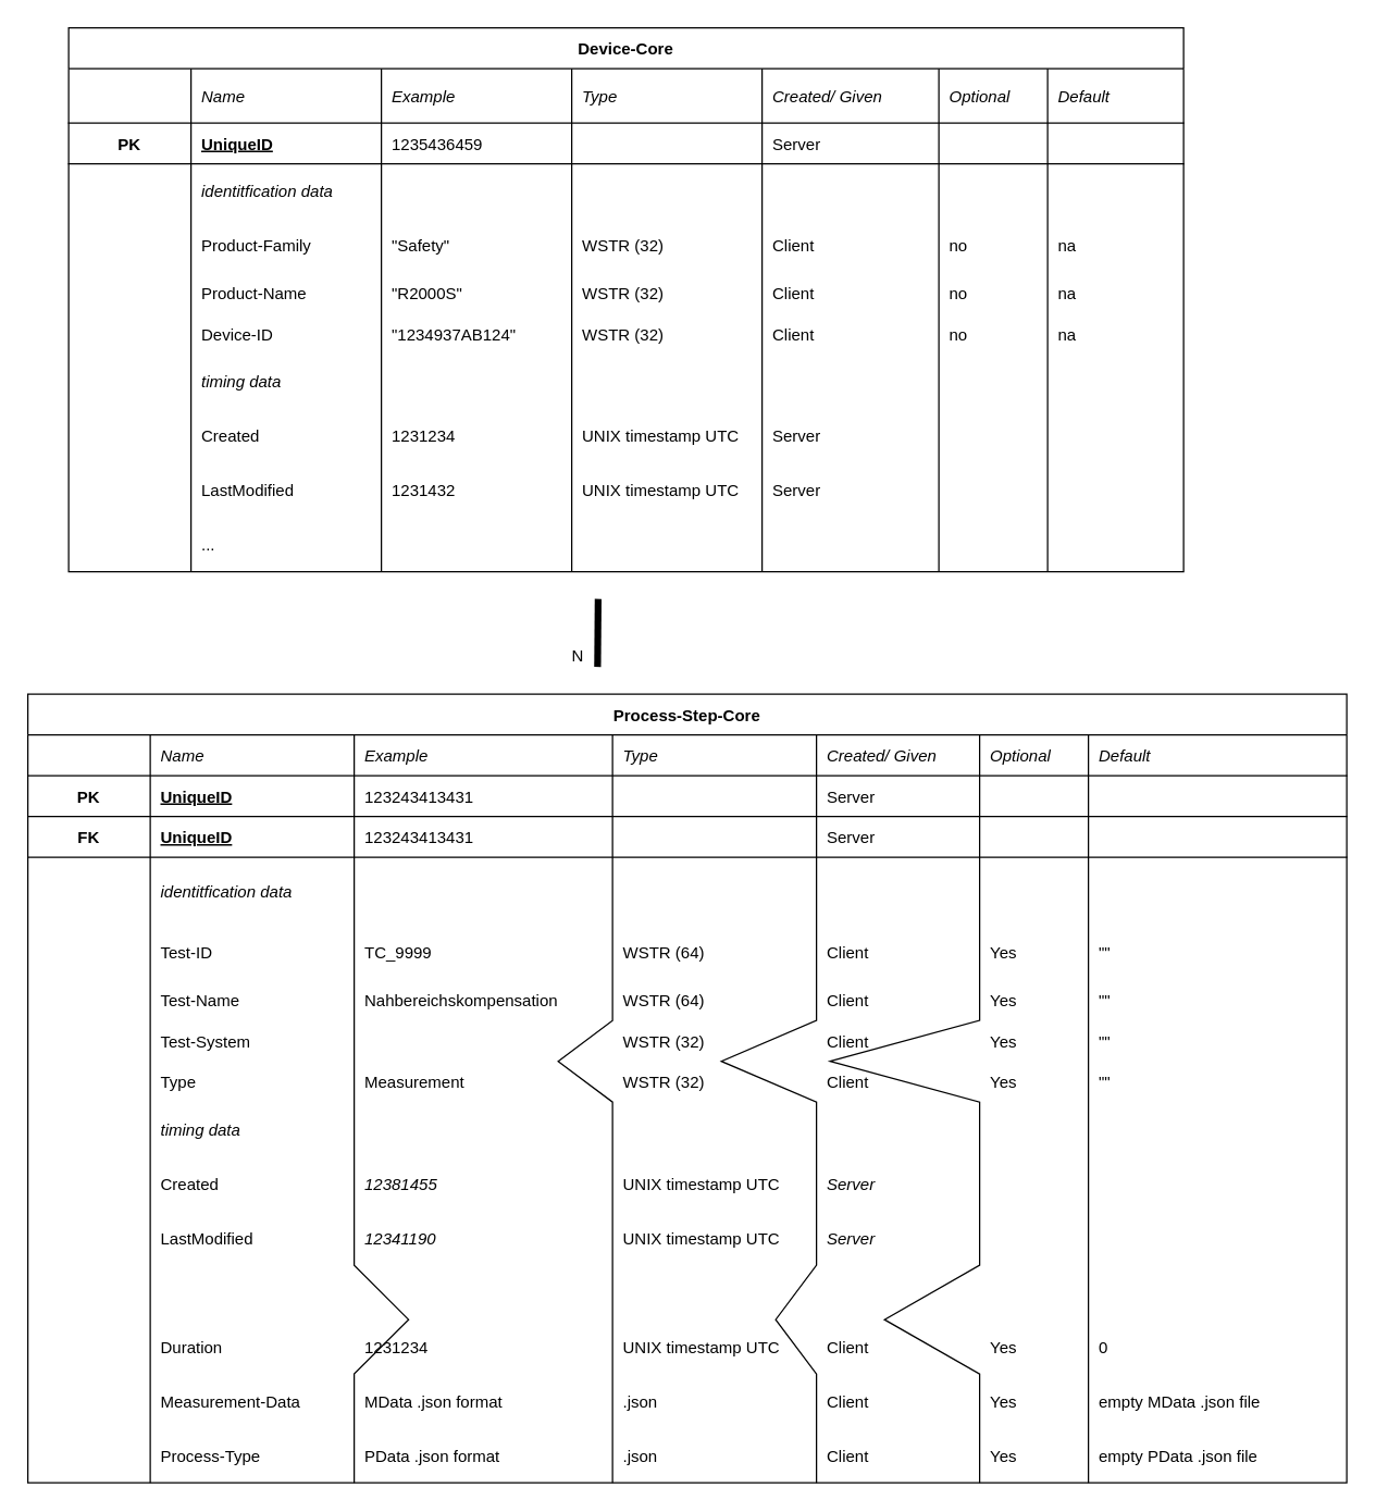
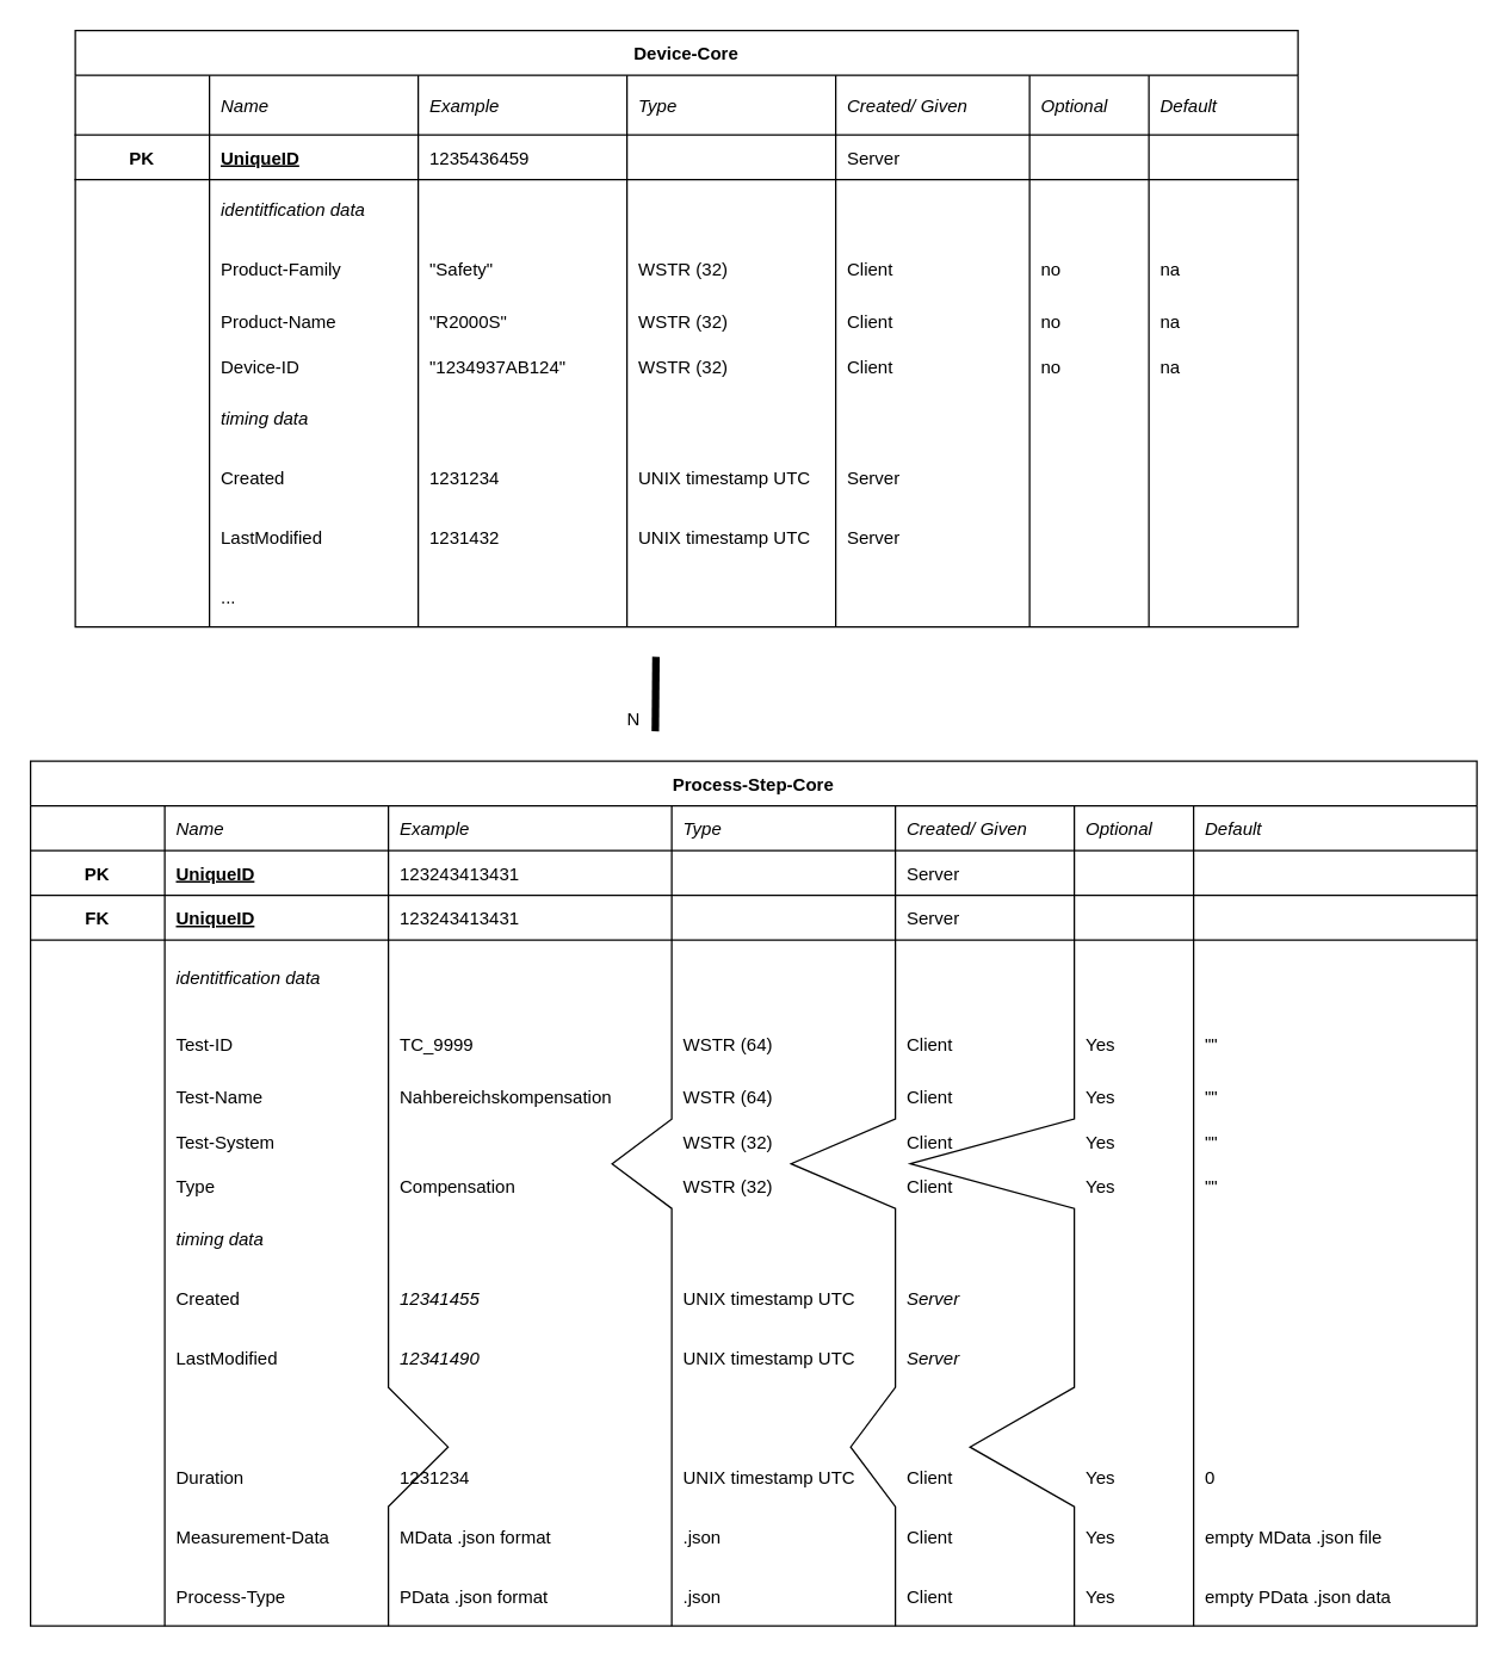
- <mxCell id="61" value="Measurement" style="shape=partialRectangle;connectable=0;fillColor=none;top=0;left=0;bottom=0;right=0;align=left;spacingLeft=6;overflow=hidden;" vertex="1" parent="58"><mxGeometry x="240" width="190" height="30" as="geometry" /></mxCell>
+ <mxCell id="61" value="Compensation" style="shape=partialRectangle;connectable=0;fillColor=none;top=0;left=0;bottom=0;right=0;align=left;spacingLeft=6;overflow=hidden;" vertex="1" parent="58"><mxGeometry x="240" width="190" height="30" as="geometry" /></mxCell>
- <mxCell id="77" value="12381455" style="shape=partialRectangle;connectable=0;fillColor=none;top=0;left=0;bottom=0;right=0;align=left;spacingLeft=6;overflow=hidden;fontStyle=2" vertex="1" parent="74"><mxGeometry x="240" width="190" height="40" as="geometry" /></mxCell>
+ <mxCell id="77" value="12341455" style="shape=partialRectangle;connectable=0;fillColor=none;top=0;left=0;bottom=0;right=0;align=left;spacingLeft=6;overflow=hidden;fontStyle=2" vertex="1" parent="74"><mxGeometry x="240" width="190" height="40" as="geometry" /></mxCell>
- <mxCell id="85" value="12341190" style="shape=partialRectangle;connectable=0;fillColor=none;top=0;left=0;bottom=0;right=0;align=left;spacingLeft=6;overflow=hidden;fontStyle=2" vertex="1" parent="82"><mxGeometry x="240" width="190" height="40" as="geometry" /></mxCell>
+ <mxCell id="85" value="12341490" style="shape=partialRectangle;connectable=0;fillColor=none;top=0;left=0;bottom=0;right=0;align=left;spacingLeft=6;overflow=hidden;fontStyle=2" vertex="1" parent="82"><mxGeometry x="240" width="190" height="40" as="geometry" /></mxCell>
- <mxCell id="120" value="empty PData .json file" style="shape=partialRectangle;connectable=0;fillColor=none;top=0;left=0;bottom=0;right=0;align=left;spacingLeft=6;overflow=hidden;" vertex="1" parent="113"><mxGeometry x="780.0" width="190" height="40" as="geometry" /></mxCell>
+ <mxCell id="120" value="empty PData .json data" style="shape=partialRectangle;connectable=0;fillColor=none;top=0;left=0;bottom=0;right=0;align=left;spacingLeft=6;overflow=hidden;" vertex="1" parent="113"><mxGeometry x="780.0" width="190" height="40" as="geometry" /></mxCell>
